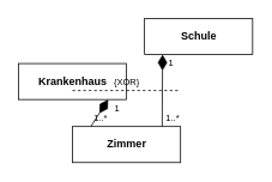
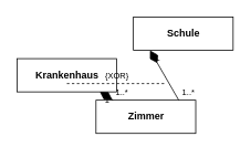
- <mxCell id="3" value="&lt;b&gt;Zimmer&lt;/b&gt;" style="html=1;fontStyle=0;points=[[0,0,0,0,0],[0,0.25,0,0,0],[0,0.5,0,0,0],[0,0.75,0,0,0],[0,1,0,0,0],[0.08,0,0,0,0],[0.17,0,0,0,0],[0.25,0,0,0,0],[0.25,1,0,0,0],[0.33,0,0,0,0],[0.42,0,0,0,0],[0.5,0,0,0,0],[0.5,1,0,0,0],[0.58,0,0,0,0],[0.67,0,0,0,0],[0.75,0,0,0,0],[0.75,1,0,0,0],[0.83,0,0,0,0],[0.92,0,0,0,0],[1,0,0,0,0],[1,0.25,0,0,0],[1,0.5,0,0,0],[1,0.75,0,0,0],[1,1,0,0,0]];" parent="1" vertex="1"><mxGeometry x="80" y="140" width="120" height="40" as="geometry" /></mxCell>
+ <mxCell id="3" value="&lt;b&gt;Zimmer&lt;/b&gt;" style="html=1;fontStyle=0;points=[[0,0,0,0,0],[0,0.25,0,0,0],[0,0.5,0,0,0],[0,0.75,0,0,0],[0,1,0,0,0],[0.08,0,0,0,0],[0.17,0,0,0,0],[0.25,0,0,0,0],[0.25,1,0,0,0],[0.33,0,0,0,0],[0.42,0,0,0,0],[0.5,0,0,0,0],[0.5,1,0,0,0],[0.58,0,0,0,0],[0.67,0,0,0,0],[0.75,0,0,0,0],[0.75,1,0,0,0],[0.83,0,0,0,0],[0.92,0,0,0,0],[1,0,0,0,0],[1,0.25,0,0,0],[1,0.5,0,0,0],[1,0.75,0,0,0],[1,1,0,0,0]];" parent="1" vertex="1"><mxGeometry x="115" y="120" width="120" height="40" as="geometry" /></mxCell>
